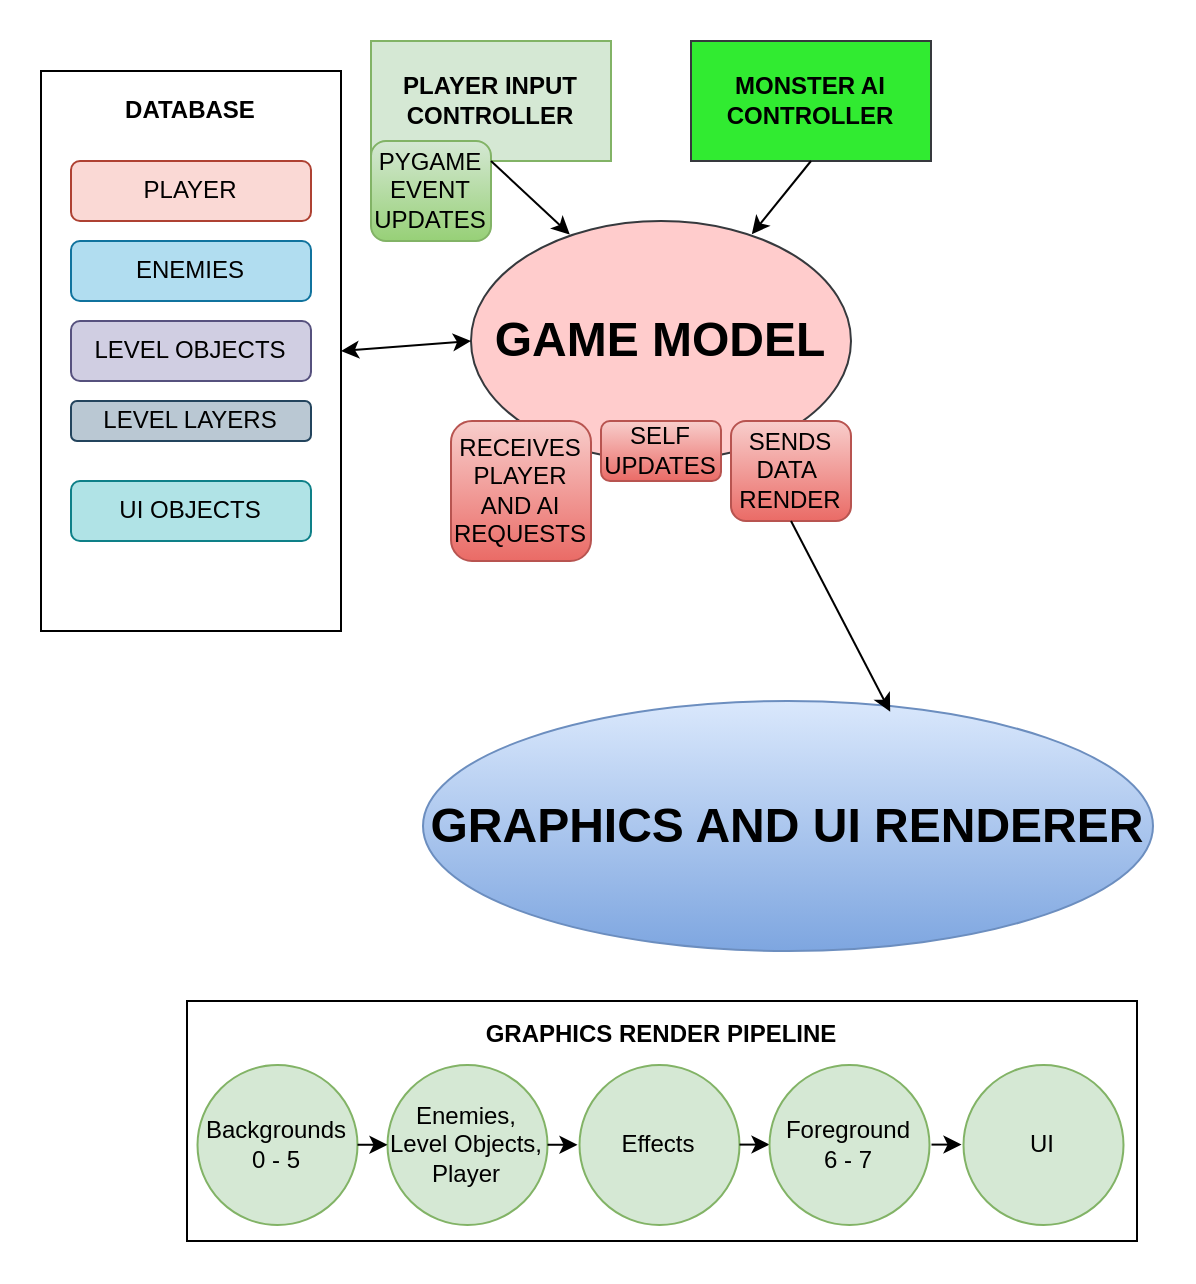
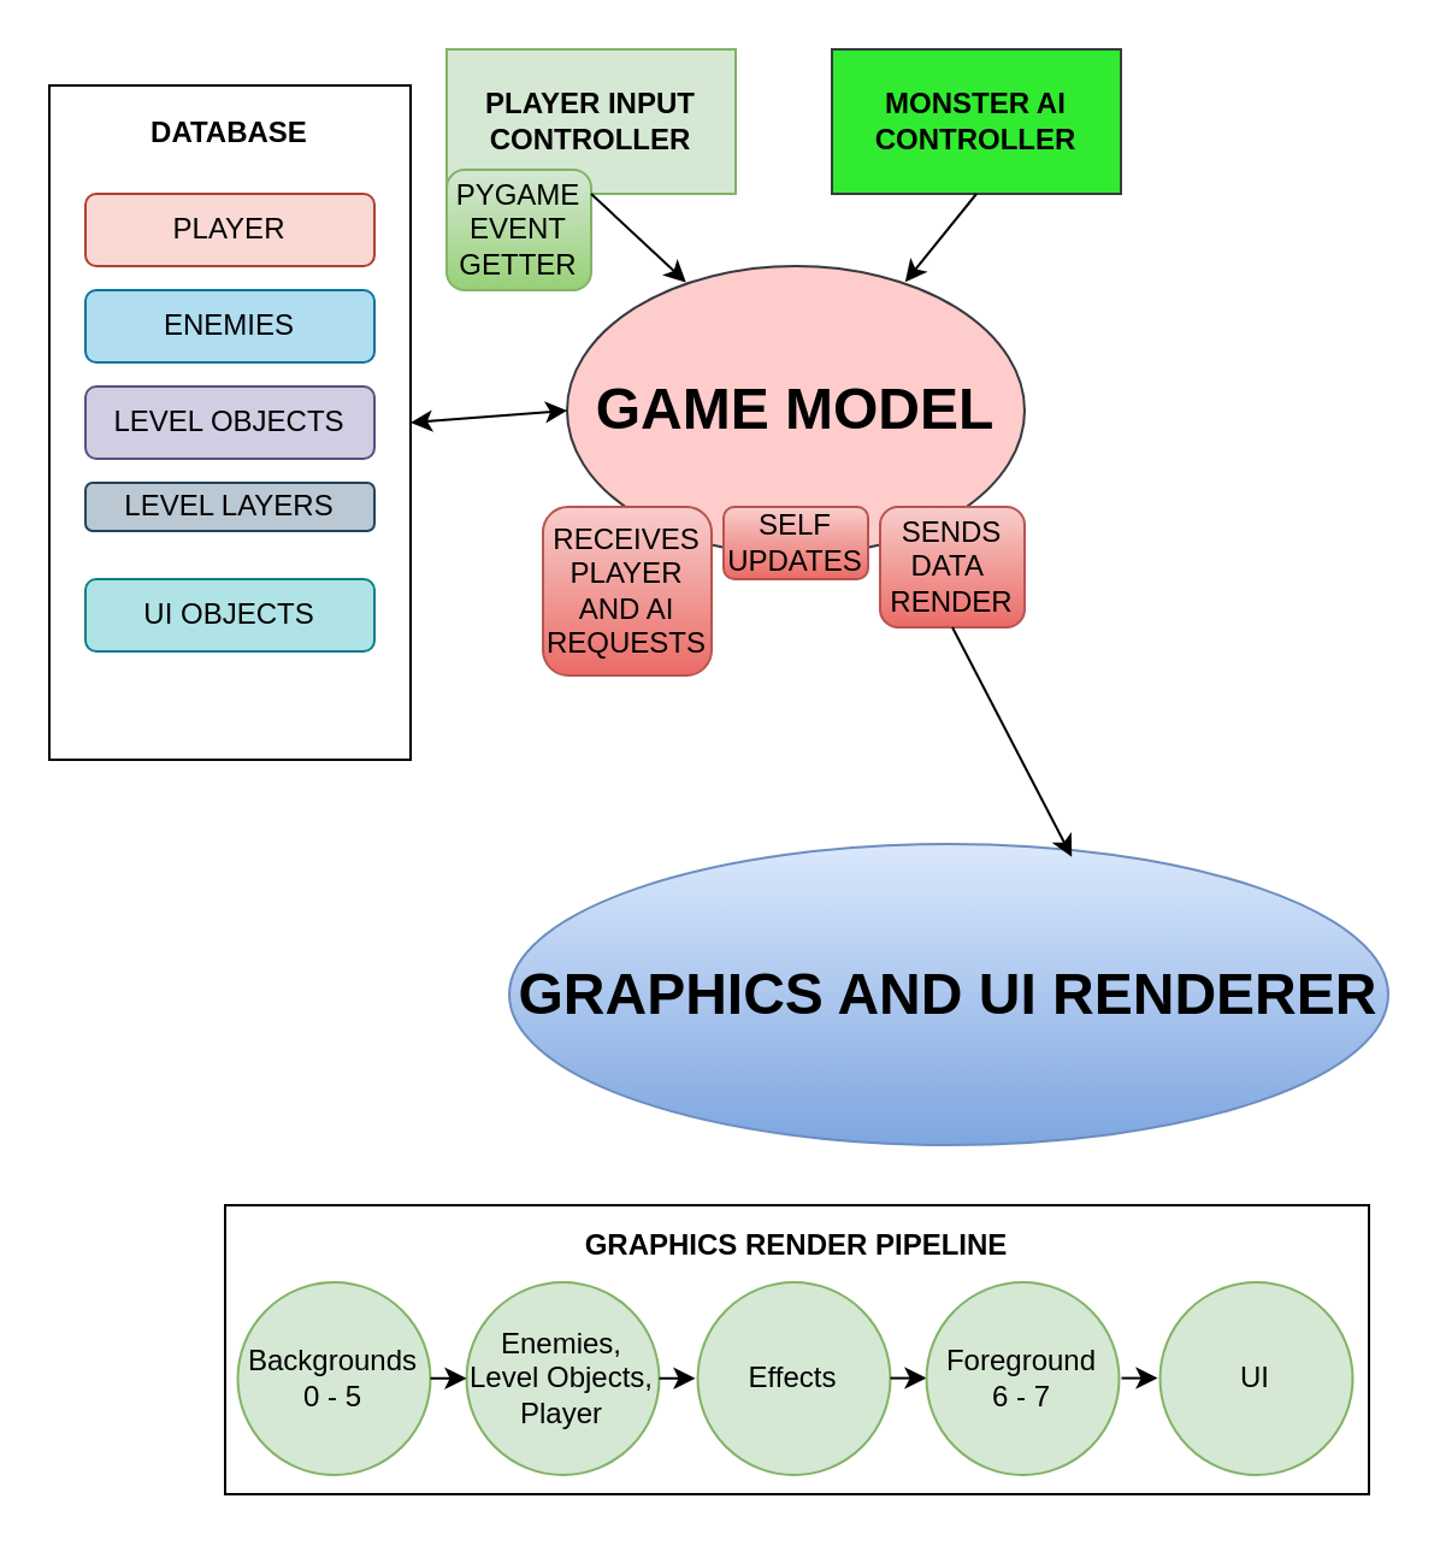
- <mxCell id="8" value="PYGAME EVENT UPDATES" style="rounded=1;whiteSpace=wrap;html=1;fillColor=#d5e8d4;strokeColor=#82b366;gradientColor=#97d077;" vertex="1" parent="1"><mxGeometry x="185" y="70" width="60" height="50" as="geometry" /></mxCell>
+ <mxCell id="8" value="PYGAME EVENT GETTER" style="rounded=1;whiteSpace=wrap;html=1;fillColor=#d5e8d4;strokeColor=#82b366;gradientColor=#97d077;" vertex="1" parent="1"><mxGeometry x="185" y="70" width="60" height="50" as="geometry" /></mxCell>
